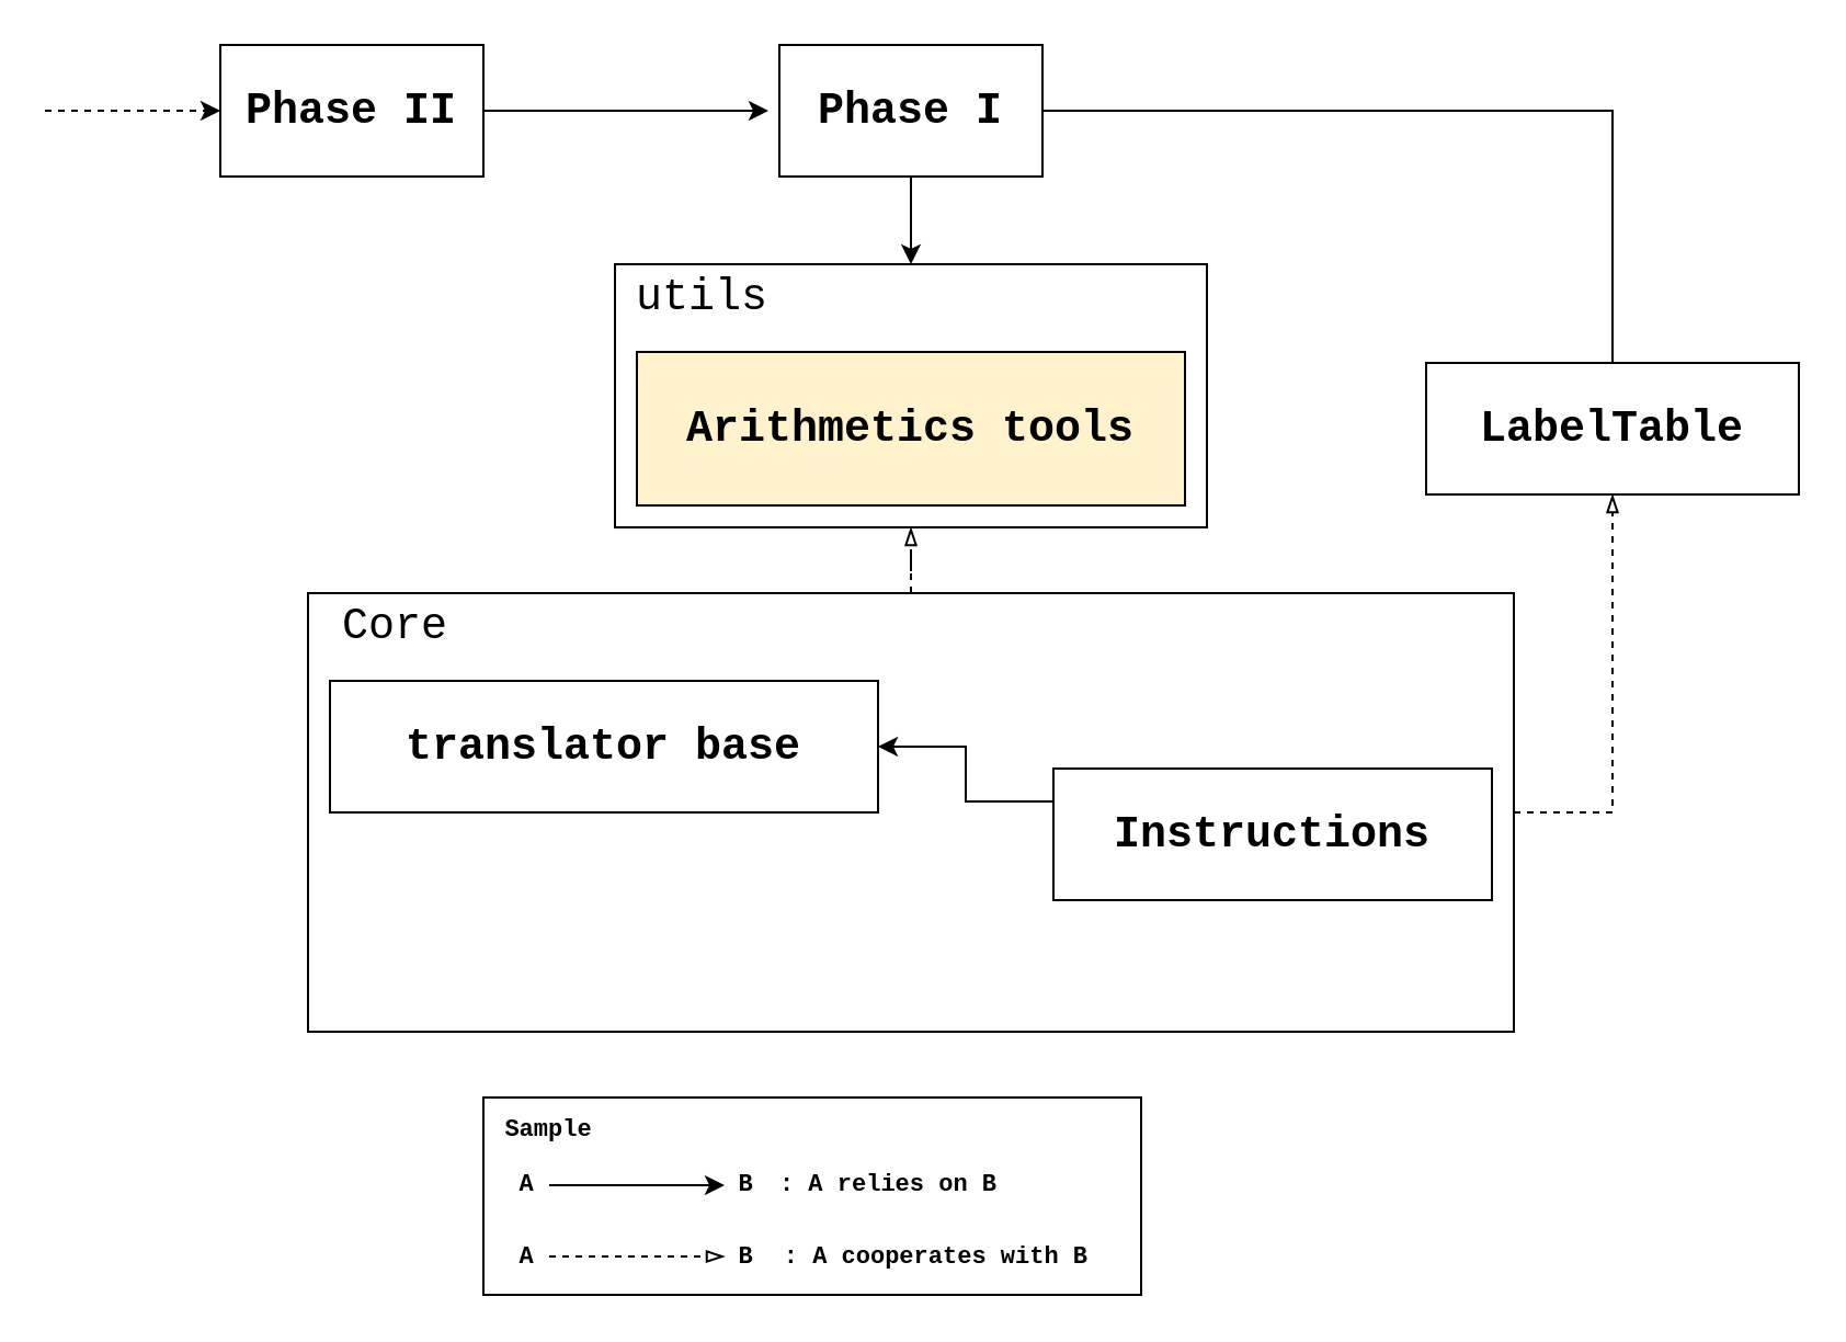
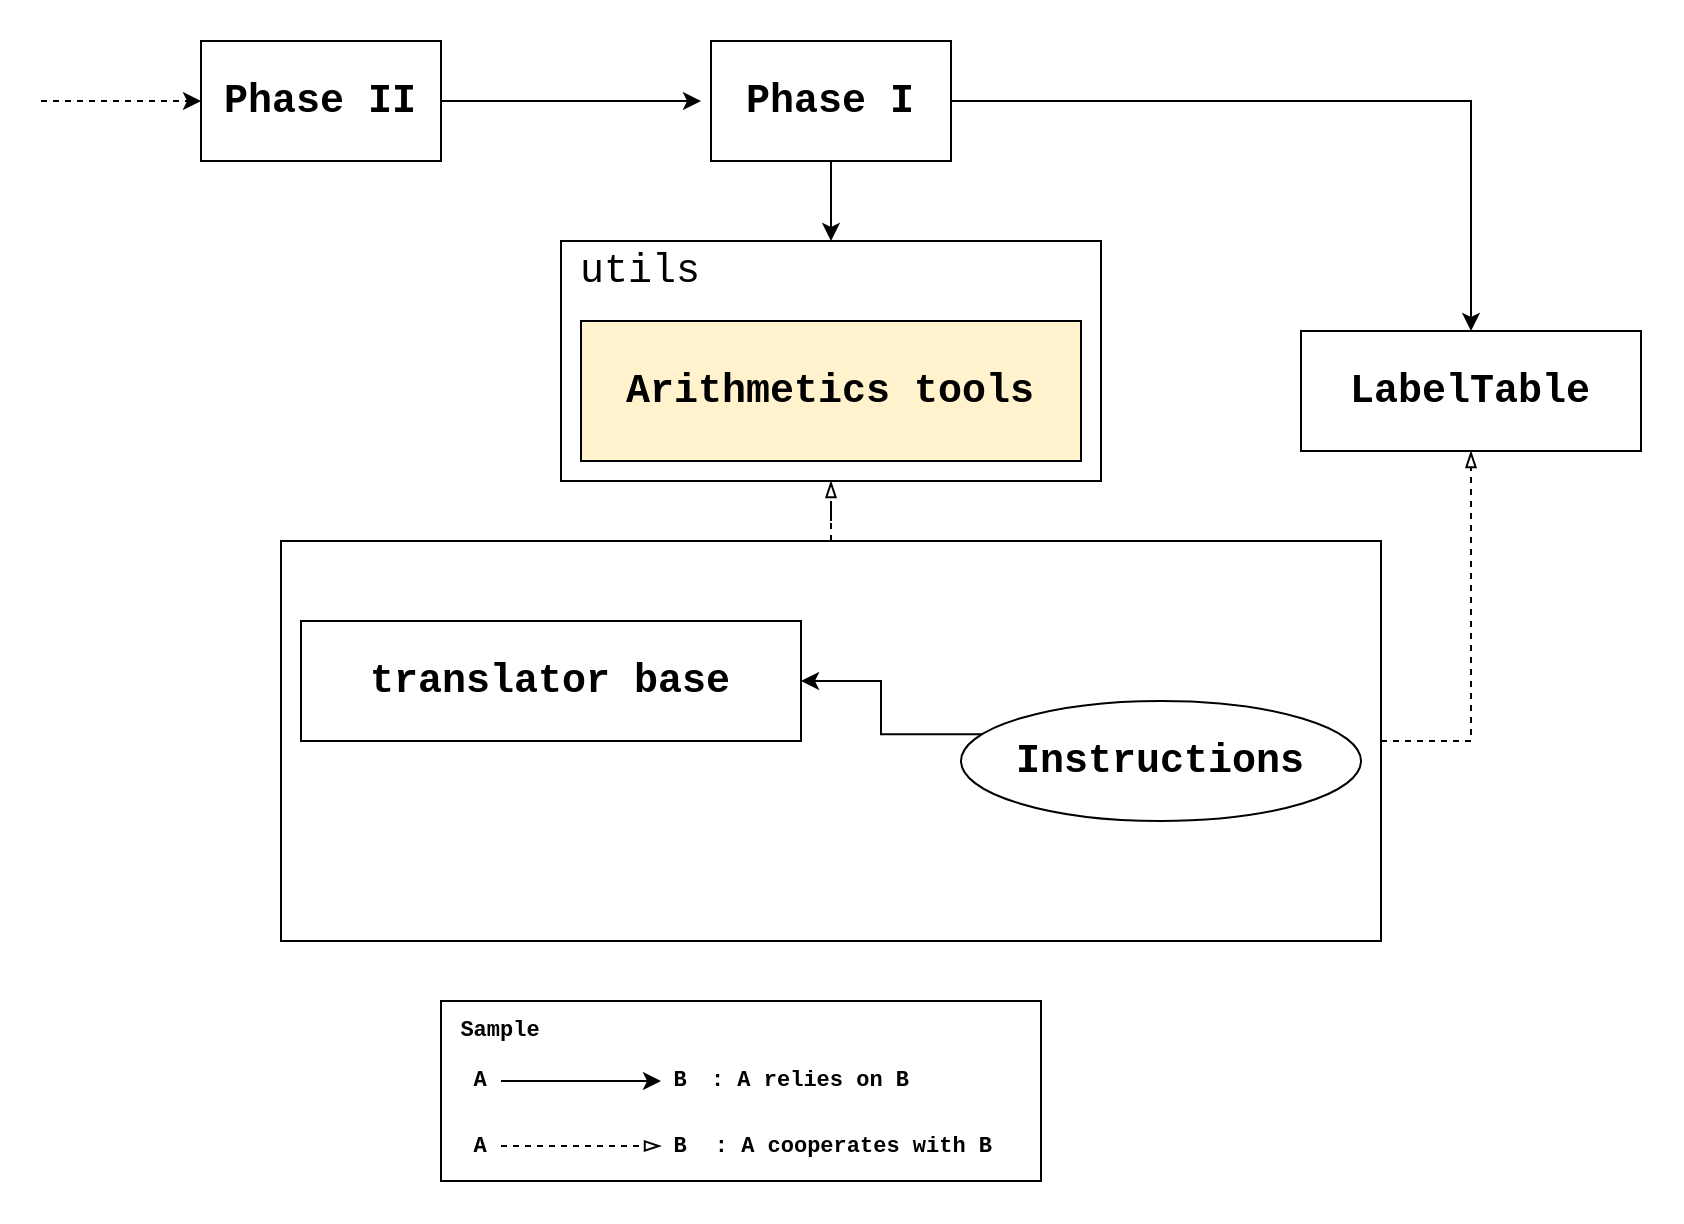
- <mxCell id="5" style="edgeStyle=orthogonalEdgeStyle;rounded=0;orthogonalLoop=1;jettySize=auto;html=1;entryX=0.5;entryY=0;entryDx=0;entryDy=0;fontFamily=Courier New;fontSize=20;endArrow=none;" edge="1" parent="1" source="7" target="4"><mxGeometry relative="1" as="geometry" /></mxCell>
+ <mxCell id="5" style="edgeStyle=orthogonalEdgeStyle;rounded=0;orthogonalLoop=1;jettySize=auto;html=1;entryX=0.5;entryY=0;entryDx=0;entryDy=0;fontFamily=Courier New;fontSize=20;" edge="1" parent="1" source="7" target="4"><mxGeometry relative="1" as="geometry" /></mxCell>
- <mxCell id="17" value="Core" style="text;html=1;strokeColor=none;fillColor=none;align=center;verticalAlign=middle;whiteSpace=wrap;rounded=0;fontFamily=Courier New;fontSize=20;" vertex="1" parent="1"><mxGeometry x="150" y="270" width="60" height="30" as="geometry" /></mxCell>
- <mxCell id="10" value="&lt;font style=&quot;font-size: 20px ; line-height: 1.4&quot; face=&quot;Courier New&quot;&gt;&lt;b&gt;Instructions&lt;/b&gt;&lt;/font&gt;" style="rounded=0;whiteSpace=wrap;html=1;strokeWidth=1;" vertex="1" parent="1"><mxGeometry x="480" y="350" width="200" height="60" as="geometry" /></mxCell>
+ <mxCell id="10" value="&lt;font style=&quot;font-size: 20px ; line-height: 1.4&quot; face=&quot;Courier New&quot;&gt;&lt;b&gt;Instructions&lt;/b&gt;&lt;/font&gt;" style="ellipse;whiteSpace=wrap;html=1;strokeWidth=1;" vertex="1" parent="1"><mxGeometry x="480" y="350" width="200" height="60" as="geometry" /></mxCell>
